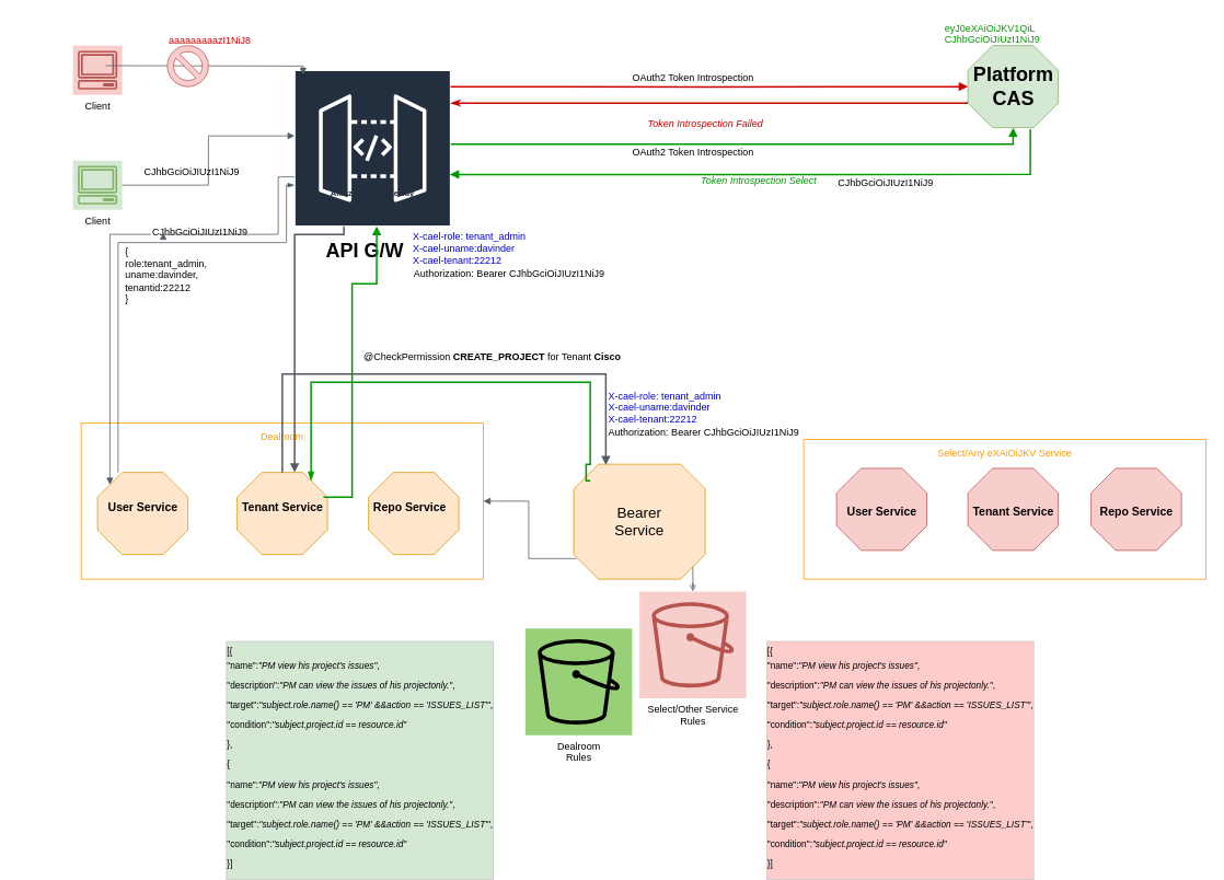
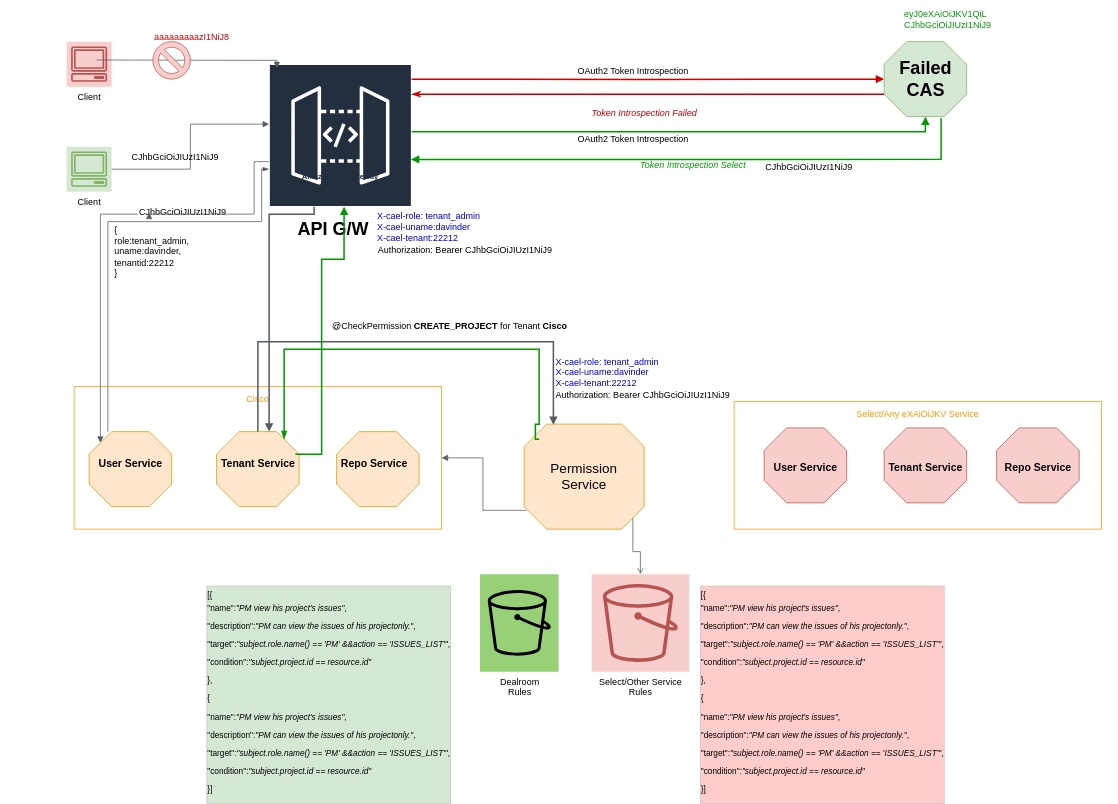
- <mxCell id="43" value="&lt;font color=&quot;#009900&quot;&gt;eyJ0eXAiOiJKV1QiL&lt;br&gt;CJhbGciOiJIUzI1NiJ9&lt;/font&gt;" style="text;html=1;" vertex="1" parent="1"><mxGeometry x="1148" y="20" width="120" height="30" as="geometry" /></mxCell>
+ <mxCell id="43" value="&lt;font color=&quot;#009900&quot;&gt;eyJ0eXAiOiJKV1QiL&lt;br&gt;CJhbGciOiJIUzI1NiJ9&lt;/font&gt;" style="text;html=1;" vertex="1" parent="1"><mxGeometry x="1203" y="5" width="120" height="30" as="geometry" /></mxCell>
- <mxCell id="21" value="Platform&lt;br&gt;CAS&lt;br&gt;" style="text;strokeColor=none;fillColor=none;html=1;fontSize=24;fontStyle=1;verticalAlign=middle;align=center;" vertex="1" parent="1"><mxGeometry x="1193" y="95" width="80" height="20" as="geometry" /></mxCell>
+ <mxCell id="21" value="Failed&lt;br&gt;CAS&lt;br&gt;" style="text;strokeColor=none;fillColor=none;html=1;fontSize=24;fontStyle=1;verticalAlign=middle;align=center;" vertex="1" parent="1"><mxGeometry x="1193" y="95" width="80" height="20" as="geometry" /></mxCell>
- <mxCell id="3" value="Dealroom" style="outlineConnect=0;gradientColor=none;html=1;whiteSpace=wrap;fontSize=12;fontStyle=0;strokeColor=#FF9900;fillColor=none;verticalAlign=top;align=center;fontColor=#FF9900;dashed=0;spacingTop=3;" vertex="1" parent="1"><mxGeometry x="98" y="515" width="490" height="190" as="geometry" /></mxCell>
+ <mxCell id="3" value="Cisco" style="outlineConnect=0;gradientColor=none;html=1;whiteSpace=wrap;fontSize=12;fontStyle=0;strokeColor=#FF9900;fillColor=none;verticalAlign=top;align=center;fontColor=#FF9900;dashed=0;spacingTop=3;" vertex="1" parent="1"><mxGeometry x="98" y="515" width="490" height="190" as="geometry" /></mxCell>
- <mxCell id="28" value="&lt;font style=&quot;font-size: 18px&quot;&gt;Bearer&lt;br&gt;Service&lt;/font&gt;&lt;br&gt;" style="whiteSpace=wrap;html=1;shape=mxgraph.basic.octagon2;align=center;verticalAlign=middle;dx=15;fillColor=#ffe6cc;strokeColor=#d79b00;" vertex="1" parent="1"><mxGeometry x="698" y="565" width="160" height="140" as="geometry" /></mxCell>
+ <mxCell id="28" value="&lt;font style=&quot;font-size: 18px&quot;&gt;Permission&lt;br&gt;Service&lt;/font&gt;&lt;br&gt;" style="whiteSpace=wrap;html=1;shape=mxgraph.basic.octagon2;align=center;verticalAlign=middle;dx=15;fillColor=#ffe6cc;strokeColor=#d79b00;" vertex="1" parent="1"><mxGeometry x="698" y="565" width="160" height="140" as="geometry" /></mxCell>
- <mxCell id="36" value="Select/Other Service&lt;br&gt;Rules&lt;br&gt;" style="outlineConnect=0;strokeColor=#b85450;fillColor=#f8cecc;dashed=0;verticalLabelPosition=bottom;verticalAlign=top;align=center;html=1;fontSize=12;fontStyle=0;aspect=fixed;shape=mxgraph.aws4.resourceIcon;resIcon=mxgraph.aws4.bucket;" vertex="1" parent="1"><mxGeometry x="778" y="720" width="130" height="130" as="geometry" /></mxCell>
+ <mxCell id="36" value="Select/Other Service&lt;br&gt;Rules&lt;br&gt;" style="outlineConnect=0;strokeColor=#b85450;fillColor=#f8cecc;dashed=0;verticalLabelPosition=bottom;verticalAlign=top;align=center;html=1;fontSize=12;fontStyle=0;aspect=fixed;shape=mxgraph.aws4.resourceIcon;resIcon=mxgraph.aws4.bucket;" vertex="1" parent="1"><mxGeometry x="788" y="765" width="130" height="130" as="geometry" /></mxCell>
- <mxCell id="37" value="Dealroom&lt;br&gt;Rules" style="outlineConnect=0;dashed=0;verticalLabelPosition=bottom;verticalAlign=top;align=center;html=1;fontSize=12;fontStyle=0;aspect=fixed;shape=mxgraph.aws4.resourceIcon;resIcon=mxgraph.aws4.bucket;fillColor=#97D077;" vertex="1" parent="1"><mxGeometry x="639" y="765" width="130" height="130" as="geometry" /></mxCell>
+ <mxCell id="37" value="Dealroom&lt;br&gt;Rules" style="outlineConnect=0;dashed=0;verticalLabelPosition=bottom;verticalAlign=top;align=center;html=1;fontSize=12;fontStyle=0;aspect=fixed;shape=mxgraph.aws4.resourceIcon;resIcon=mxgraph.aws4.bucket;fillColor=#97D077;" vertex="1" parent="1"><mxGeometry x="639" y="765" width="105" height="130" as="geometry" /></mxCell>
